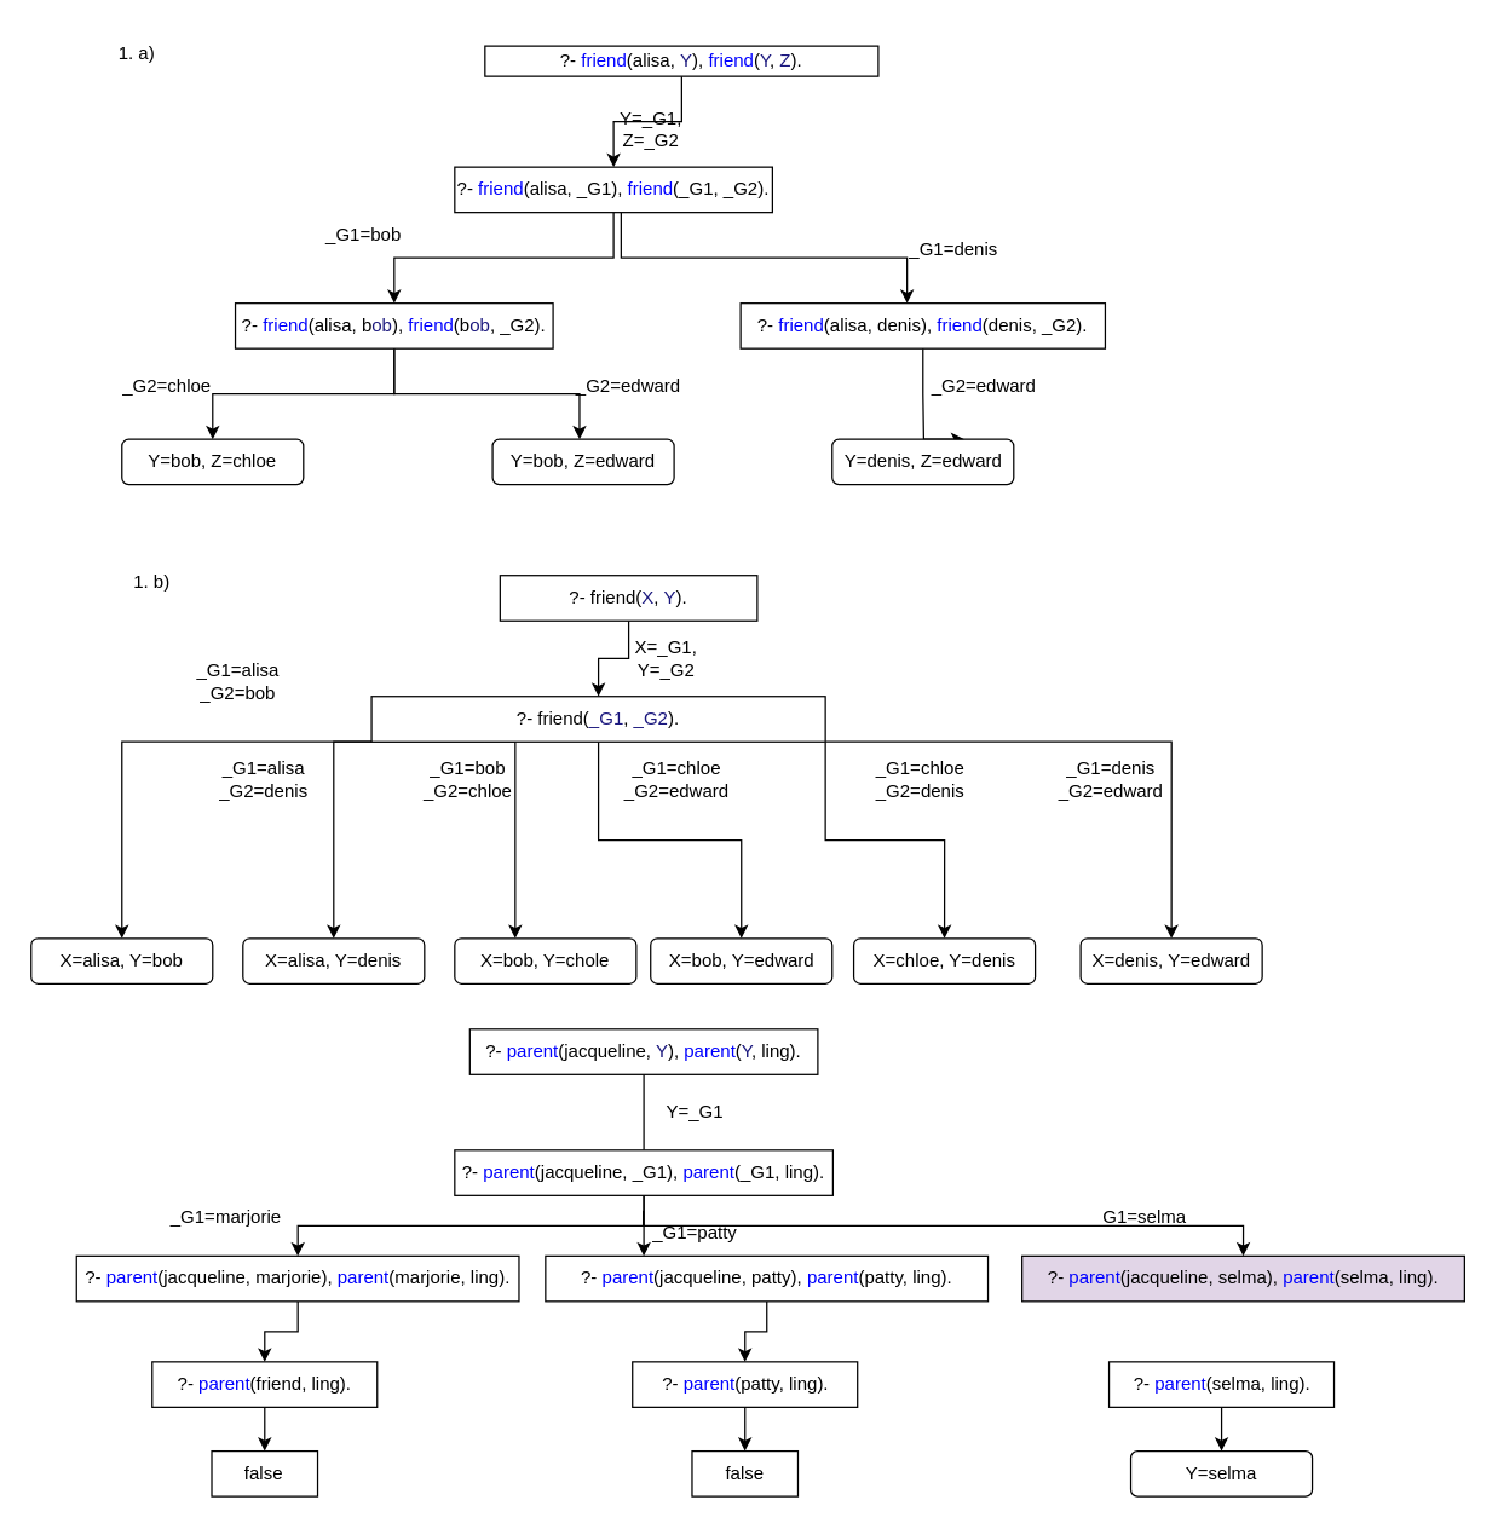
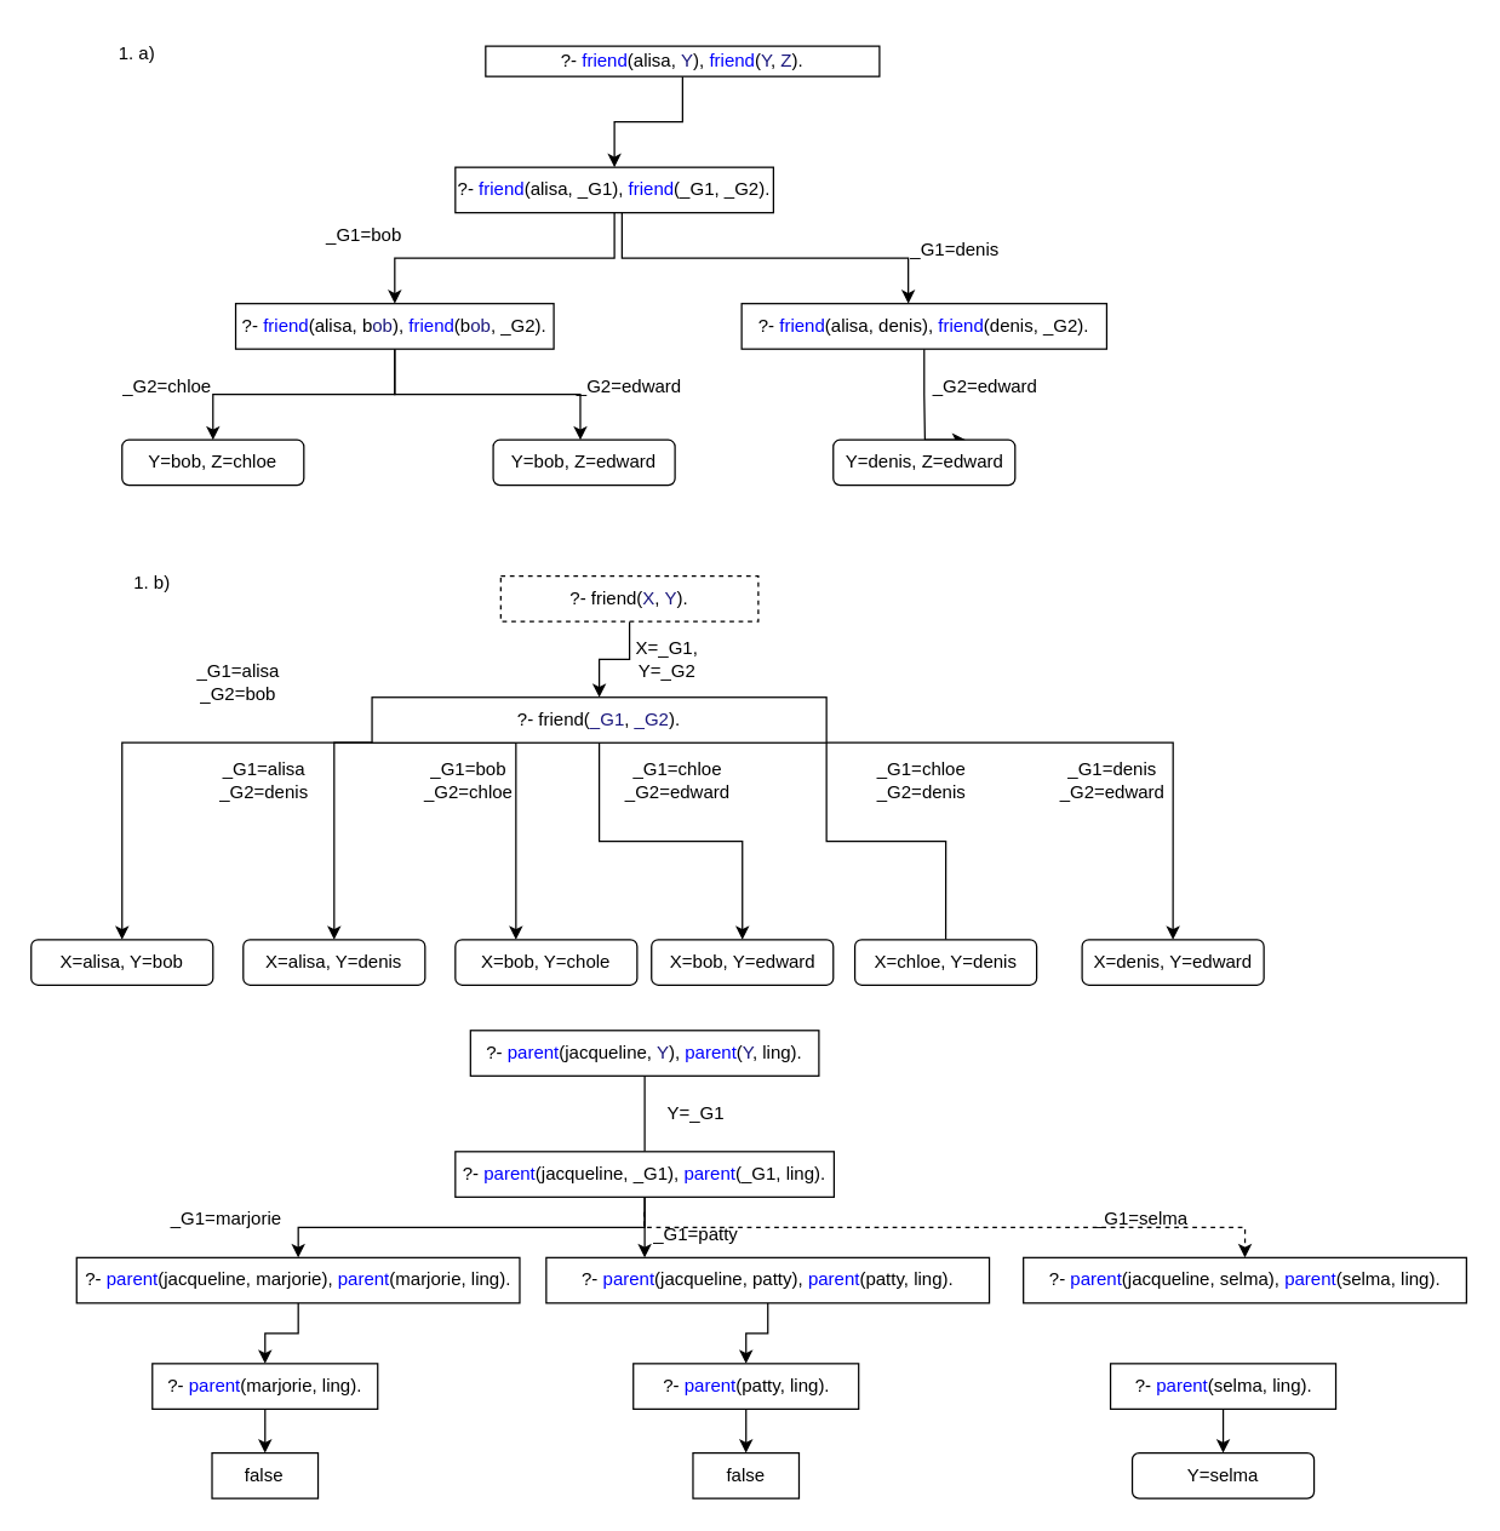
- <mxCell id="10" value="Y=_G1, Z=_G2" style="text;html=1;strokeColor=none;fillColor=none;align=center;verticalAlign=middle;whiteSpace=wrap;rounded=0;" vertex="1" parent="1"><mxGeometry x="400" y="70" width="60" height="30" as="geometry" /></mxCell>
- <mxCell id="23" value="&lt;span class=&quot;fontstyle0&quot;&gt;?- friend&lt;/span&gt;&lt;span class=&quot;fontstyle0&quot;&gt;(&lt;/span&gt;&lt;span style=&quot;color:rgb(26,23,125);&quot; class=&quot;fontstyle0&quot;&gt;X&lt;/span&gt;&lt;span class=&quot;fontstyle0&quot;&gt;, &lt;/span&gt;&lt;span style=&quot;color:rgb(26,23,125);&quot; class=&quot;fontstyle0&quot;&gt;Y&lt;/span&gt;&lt;span class=&quot;fontstyle0&quot;&gt;).&lt;/span&gt; " style="rounded=0;whiteSpace=wrap;html=1;" vertex="1" parent="1"><mxGeometry x="330" y="380" width="170" height="30" as="geometry" /></mxCell>
+ <mxCell id="23" value="&lt;span class=&quot;fontstyle0&quot;&gt;?- friend&lt;/span&gt;&lt;span class=&quot;fontstyle0&quot;&gt;(&lt;/span&gt;&lt;span style=&quot;color:rgb(26,23,125);&quot; class=&quot;fontstyle0&quot;&gt;X&lt;/span&gt;&lt;span class=&quot;fontstyle0&quot;&gt;, &lt;/span&gt;&lt;span style=&quot;color:rgb(26,23,125);&quot; class=&quot;fontstyle0&quot;&gt;Y&lt;/span&gt;&lt;span class=&quot;fontstyle0&quot;&gt;).&lt;/span&gt; " style="rounded=0;whiteSpace=wrap;html=1;dashed=1;" vertex="1" parent="1"><mxGeometry x="330" y="380" width="170" height="30" as="geometry" /></mxCell>
- <mxCell id="28" style="edgeStyle=orthogonalEdgeStyle;rounded=0;orthogonalLoop=1;jettySize=auto;html=1;exitX=1;exitY=1;exitDx=0;exitDy=0;entryX=0.5;entryY=0;entryDx=0;entryDy=0;" edge="1" parent="1" source="30" target="42"><mxGeometry relative="1" as="geometry" /></mxCell>
+ <mxCell id="28" style="edgeStyle=orthogonalEdgeStyle;rounded=0;orthogonalLoop=1;jettySize=auto;html=1;exitX=1;exitY=1;exitDx=0;exitDy=0;entryX=0.5;entryY=0;entryDx=0;entryDy=0;endArrow=none;" edge="1" parent="1" source="30" target="42"><mxGeometry relative="1" as="geometry" /></mxCell>
- <mxCell id="62" style="edgeStyle=orthogonalEdgeStyle;rounded=0;orthogonalLoop=1;jettySize=auto;html=1;exitX=0.25;exitY=0;exitDx=0;exitDy=0;entryX=0.5;entryY=0;entryDx=0;entryDy=0;" edge="1" parent="1" source="63" target="64"><mxGeometry relative="1" as="geometry"><Array as="points"><mxPoint x="425" y="810" /><mxPoint x="821" y="810" /></Array></mxGeometry></mxCell>
+ <mxCell id="62" style="edgeStyle=orthogonalEdgeStyle;rounded=0;orthogonalLoop=1;jettySize=auto;html=1;exitX=0.25;exitY=0;exitDx=0;exitDy=0;entryX=0.5;entryY=0;entryDx=0;entryDy=0;dashed=1;" edge="1" parent="1" source="63" target="64"><mxGeometry relative="1" as="geometry"><Array as="points"><mxPoint x="425" y="810" /><mxPoint x="821" y="810" /></Array></mxGeometry></mxCell>
- <mxCell id="64" value="&lt;span class=&quot;fontstyle0&quot;&gt;?-&amp;nbsp;&lt;/span&gt;&lt;span style=&quot;color: rgb(0, 0, 255);&quot; class=&quot;fontstyle0&quot;&gt;parent&lt;/span&gt;&lt;span class=&quot;fontstyle0&quot;&gt;(&lt;/span&gt;&lt;span class=&quot;fontstyle0&quot;&gt;jacqueline&lt;/span&gt;&lt;span class=&quot;fontstyle0&quot;&gt;,&amp;nbsp;&lt;/span&gt;&lt;span class=&quot;fontstyle0&quot;&gt;selma),&amp;nbsp;&lt;/span&gt;&lt;span style=&quot;color: rgb(0, 0, 255);&quot; class=&quot;fontstyle0&quot;&gt;parent&lt;/span&gt;&lt;span class=&quot;fontstyle0&quot;&gt;(&lt;/span&gt;&lt;span class=&quot;fontstyle0&quot;&gt;selma,&amp;nbsp;&lt;/span&gt;&lt;span class=&quot;fontstyle0&quot;&gt;ling&lt;/span&gt;&lt;span class=&quot;fontstyle0&quot;&gt;).&lt;/span&gt;" style="rounded=0;whiteSpace=wrap;html=1;fillColor=#e1d5e7;" vertex="1" parent="1"><mxGeometry x="675" y="830" width="292.5" height="30" as="geometry" /></mxCell>
+ <mxCell id="64" value="&lt;span class=&quot;fontstyle0&quot;&gt;?-&amp;nbsp;&lt;/span&gt;&lt;span style=&quot;color: rgb(0, 0, 255);&quot; class=&quot;fontstyle0&quot;&gt;parent&lt;/span&gt;&lt;span class=&quot;fontstyle0&quot;&gt;(&lt;/span&gt;&lt;span class=&quot;fontstyle0&quot;&gt;jacqueline&lt;/span&gt;&lt;span class=&quot;fontstyle0&quot;&gt;,&amp;nbsp;&lt;/span&gt;&lt;span class=&quot;fontstyle0&quot;&gt;selma),&amp;nbsp;&lt;/span&gt;&lt;span style=&quot;color: rgb(0, 0, 255);&quot; class=&quot;fontstyle0&quot;&gt;parent&lt;/span&gt;&lt;span class=&quot;fontstyle0&quot;&gt;(&lt;/span&gt;&lt;span class=&quot;fontstyle0&quot;&gt;selma,&amp;nbsp;&lt;/span&gt;&lt;span class=&quot;fontstyle0&quot;&gt;ling&lt;/span&gt;&lt;span class=&quot;fontstyle0&quot;&gt;).&lt;/span&gt;" style="rounded=0;whiteSpace=wrap;html=1;" vertex="1" parent="1"><mxGeometry x="675" y="830" width="292.5" height="30" as="geometry" /></mxCell>
- <mxCell id="55" value="&lt;span class=&quot;fontstyle0&quot;&gt;?-&amp;nbsp;&lt;/span&gt;&lt;span style=&quot;color: rgb(0, 0, 255);&quot; class=&quot;fontstyle0&quot;&gt;parent&lt;/span&gt;&lt;span class=&quot;fontstyle0&quot;&gt;(&lt;/span&gt;&lt;span class=&quot;fontstyle0&quot;&gt;&lt;span class=&quot;fontstyle0&quot;&gt;friend&lt;/span&gt;,&amp;nbsp;&lt;/span&gt;&lt;span class=&quot;fontstyle0&quot;&gt;ling&lt;/span&gt;&lt;span class=&quot;fontstyle0&quot;&gt;).&lt;/span&gt;" style="rounded=0;whiteSpace=wrap;html=1;" vertex="1" parent="1"><mxGeometry x="100" y="900" width="148.75" height="30" as="geometry" /></mxCell>
+ <mxCell id="55" value="&lt;span class=&quot;fontstyle0&quot;&gt;?-&amp;nbsp;&lt;/span&gt;&lt;span style=&quot;color: rgb(0, 0, 255);&quot; class=&quot;fontstyle0&quot;&gt;parent&lt;/span&gt;&lt;span class=&quot;fontstyle0&quot;&gt;(&lt;/span&gt;&lt;span class=&quot;fontstyle0&quot;&gt;&lt;span class=&quot;fontstyle0&quot;&gt;marjorie&lt;/span&gt;,&amp;nbsp;&lt;/span&gt;&lt;span class=&quot;fontstyle0&quot;&gt;ling&lt;/span&gt;&lt;span class=&quot;fontstyle0&quot;&gt;).&lt;/span&gt;" style="rounded=0;whiteSpace=wrap;html=1;" vertex="1" parent="1"><mxGeometry x="100" y="900" width="148.75" height="30" as="geometry" /></mxCell>
